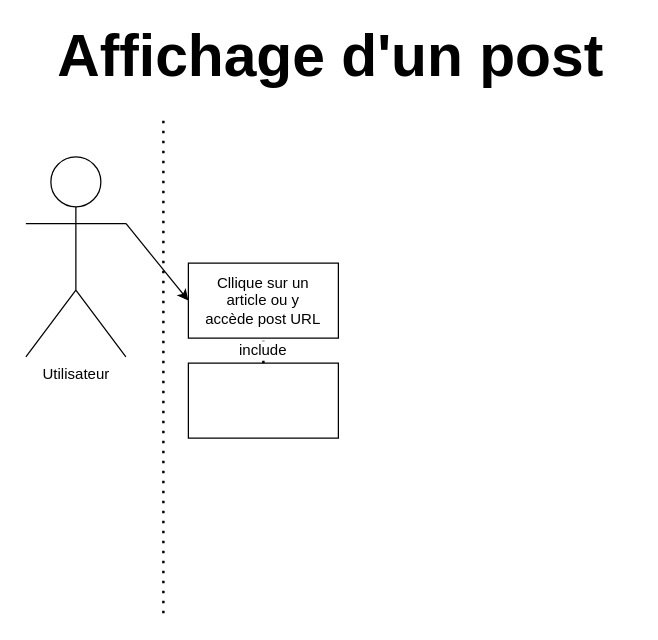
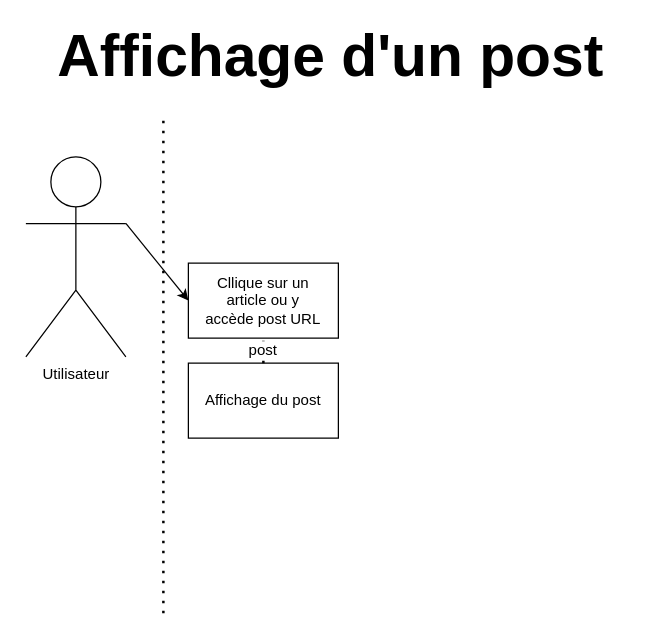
- <mxCell id="12" value="include" style="text;html=1;strokeColor=none;fillColor=none;align=center;verticalAlign=middle;whiteSpace=wrap;rounded=0;labelBackgroundColor=#ffffff;" parent="1" vertex="1"><mxGeometry x="190" y="270" width="40" height="20" as="geometry" /></mxCell>
+ <mxCell id="12" value="post" style="text;html=1;strokeColor=none;fillColor=none;align=center;verticalAlign=middle;whiteSpace=wrap;rounded=0;labelBackgroundColor=#ffffff;" parent="1" vertex="1"><mxGeometry x="190" y="270" width="40" height="20" as="geometry" /></mxCell>
+ <mxCell id="10" value="Affichage du post" style="text;html=1;strokeColor=none;fillColor=none;align=center;verticalAlign=middle;whiteSpace=wrap;rounded=0;" parent="8" vertex="1"><mxGeometry x="10" y="10" width="100" height="40" as="geometry" /></mxCell>
